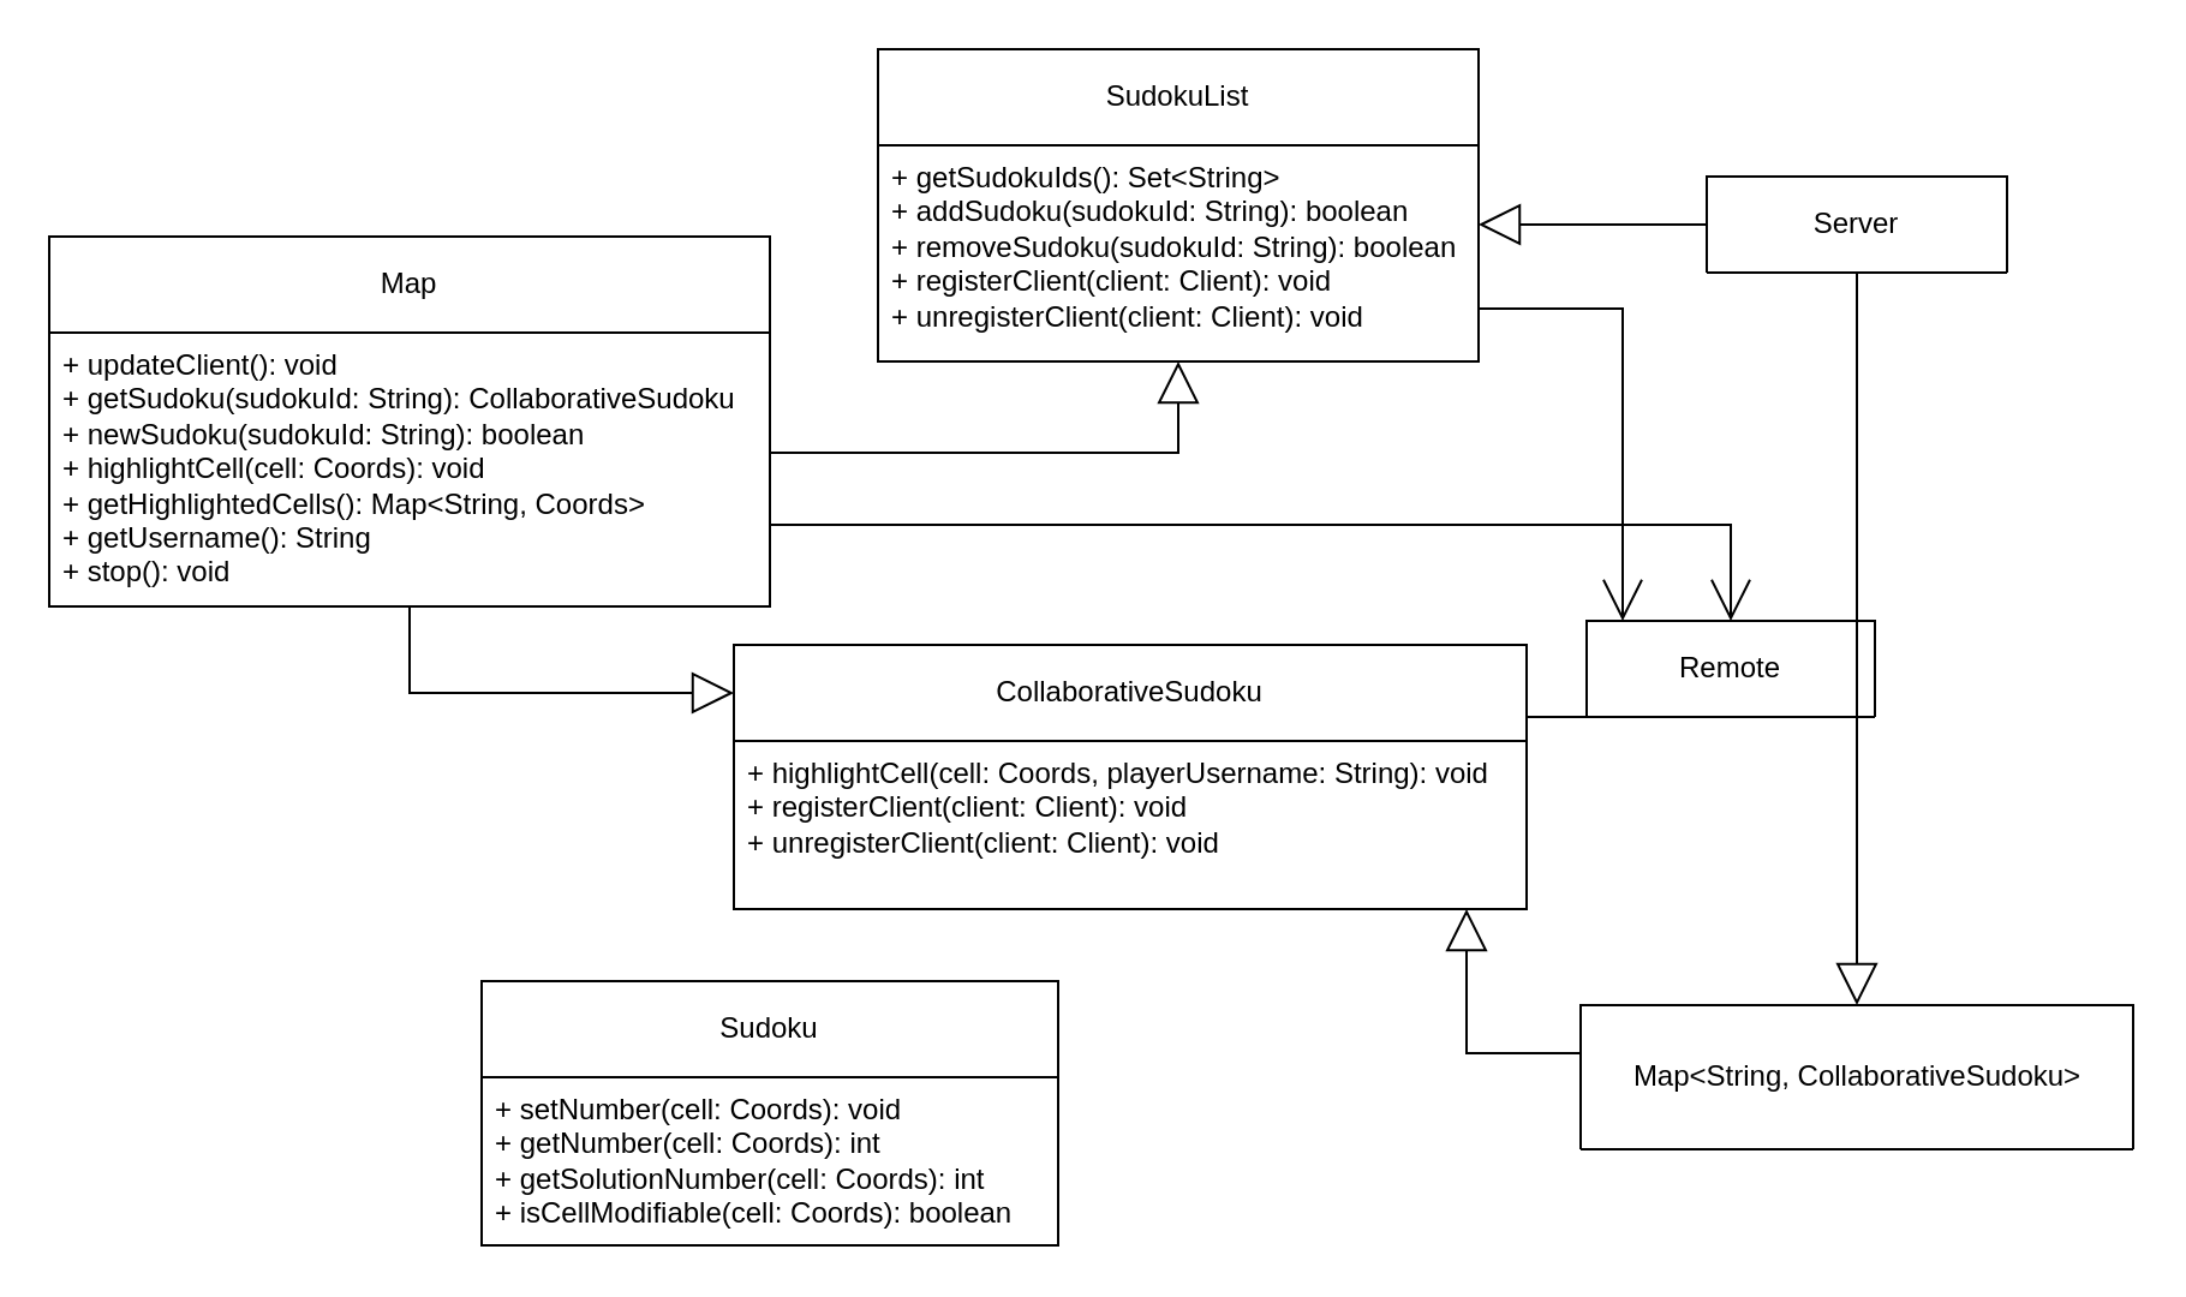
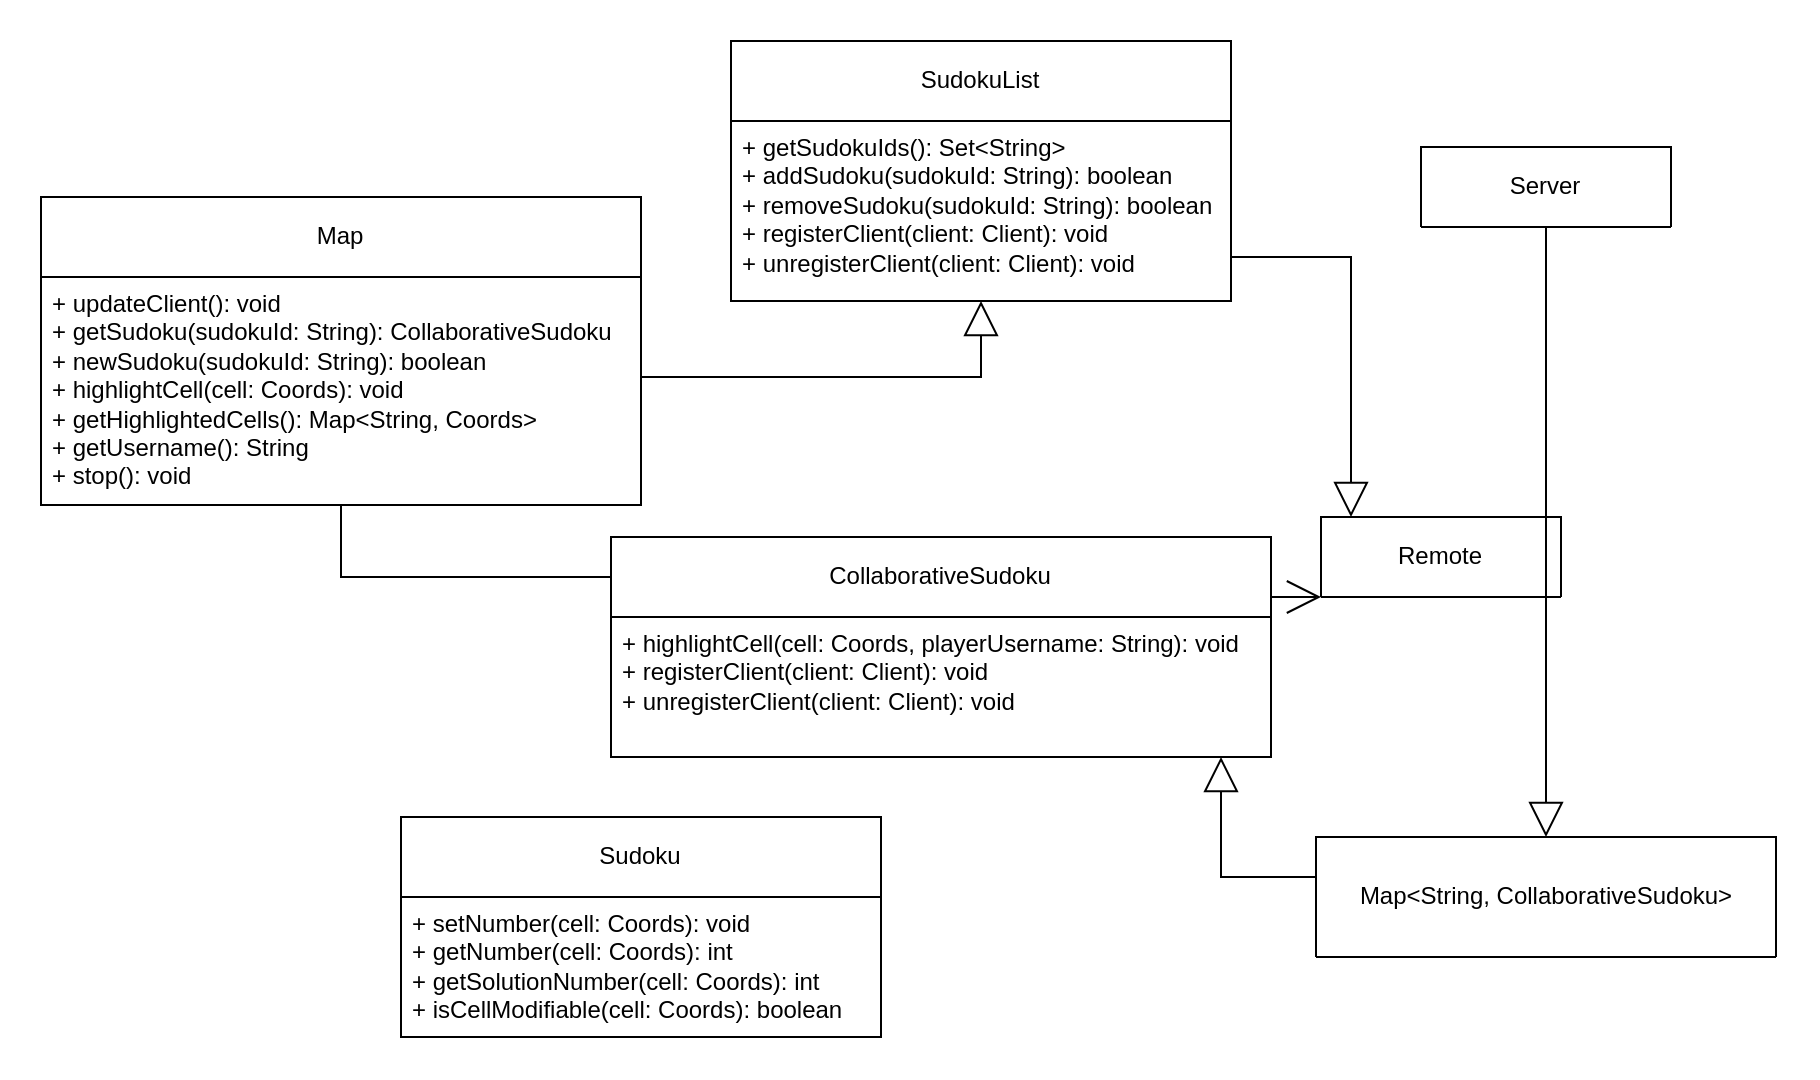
- <mxCell id="19" style="edgeStyle=orthogonalEdgeStyle;rounded=0;orthogonalLoop=1;jettySize=auto;html=1;endArrow=block;endFill=0;strokeWidth=1;endSize=15;" edge="1" parent="1" source="20" target="7"><mxGeometry relative="1" as="geometry"><mxPoint x="705" y="73" as="sourcePoint" /><mxPoint x="940" y="268" as="targetPoint" /><Array as="points"><mxPoint x="770" y="85" /></Array></mxGeometry></mxCell>
- <mxCell id="6" style="edgeStyle=orthogonalEdgeStyle;rounded=0;orthogonalLoop=1;jettySize=auto;html=1;endArrow=open;endFill=0;strokeWidth=1;endSize=15;" edge="1" parent="1" source="2" target="4"><mxGeometry relative="1" as="geometry"><mxPoint x="312.5" y="-27" as="sourcePoint" /><mxPoint x="275" y="-142" as="targetPoint" /><Array as="points"><mxPoint x="370" y="218" /><mxPoint x="370" y="218" /></Array></mxGeometry></mxCell>
- <mxCell id="9" style="edgeStyle=orthogonalEdgeStyle;rounded=0;orthogonalLoop=1;jettySize=auto;html=1;endArrow=open;endFill=0;strokeWidth=1;endSize=15;" edge="1" parent="1" source="7" target="4"><mxGeometry relative="1" as="geometry"><mxPoint x="50" y="28" as="sourcePoint" /><mxPoint x="325" y="-112" as="targetPoint" /><Array as="points"><mxPoint x="675" y="128" /></Array></mxGeometry></mxCell>
+ <mxCell id="9" style="edgeStyle=orthogonalEdgeStyle;rounded=0;orthogonalLoop=1;jettySize=auto;html=1;endArrow=block;endFill=0;strokeWidth=1;endSize=15;" edge="1" parent="1" source="7" target="4"><mxGeometry relative="1" as="geometry"><mxPoint x="50" y="28" as="sourcePoint" /><mxPoint x="325" y="-112" as="targetPoint" /><Array as="points"><mxPoint x="675" y="128" /></Array></mxGeometry></mxCell>
- <mxCell id="15" style="edgeStyle=orthogonalEdgeStyle;rounded=0;orthogonalLoop=1;jettySize=auto;html=1;endArrow=block;endFill=0;strokeWidth=1;endSize=15;" edge="1" parent="1" source="2" target="12"><mxGeometry relative="1" as="geometry"><mxPoint x="225" y="198" as="sourcePoint" /><mxPoint x="500" y="160" as="targetPoint" /><Array as="points"><mxPoint x="170" y="288" /></Array></mxGeometry></mxCell>
+ <mxCell id="15" style="edgeStyle=orthogonalEdgeStyle;rounded=0;orthogonalLoop=1;jettySize=auto;html=1;endArrow=none;endFill=0;strokeWidth=1;endSize=15;" edge="1" parent="1" source="2" target="12"><mxGeometry relative="1" as="geometry"><mxPoint x="225" y="198" as="sourcePoint" /><mxPoint x="500" y="160" as="targetPoint" /><Array as="points"><mxPoint x="170" y="288" /></Array></mxGeometry></mxCell>
- <mxCell id="14" style="edgeStyle=orthogonalEdgeStyle;rounded=0;orthogonalLoop=1;jettySize=auto;html=1;endArrow=none;endFill=0;strokeWidth=1;endSize=15;" edge="1" parent="1" source="12" target="4"><mxGeometry relative="1" as="geometry"><mxPoint x="500" y="28" as="sourcePoint" /><mxPoint x="275" y="-112" as="targetPoint" /><Array as="points"><mxPoint x="675" y="298" /></Array></mxGeometry></mxCell>
+ <mxCell id="14" style="edgeStyle=orthogonalEdgeStyle;rounded=0;orthogonalLoop=1;jettySize=auto;html=1;endArrow=open;endFill=0;strokeWidth=1;endSize=15;" edge="1" parent="1" source="12" target="4"><mxGeometry relative="1" as="geometry"><mxPoint x="500" y="28" as="sourcePoint" /><mxPoint x="275" y="-112" as="targetPoint" /><Array as="points"><mxPoint x="675" y="298" /></Array></mxGeometry></mxCell>
